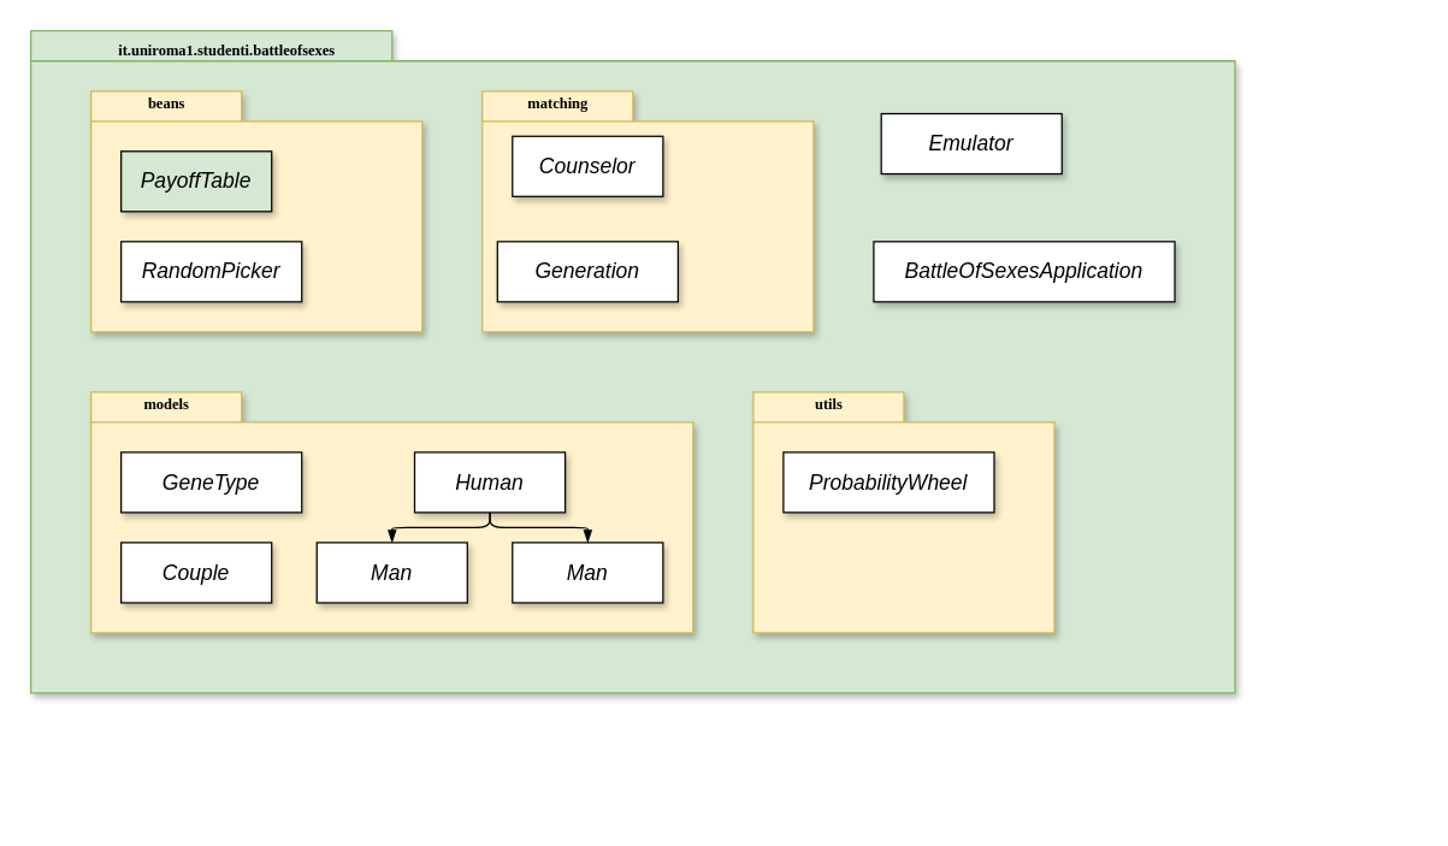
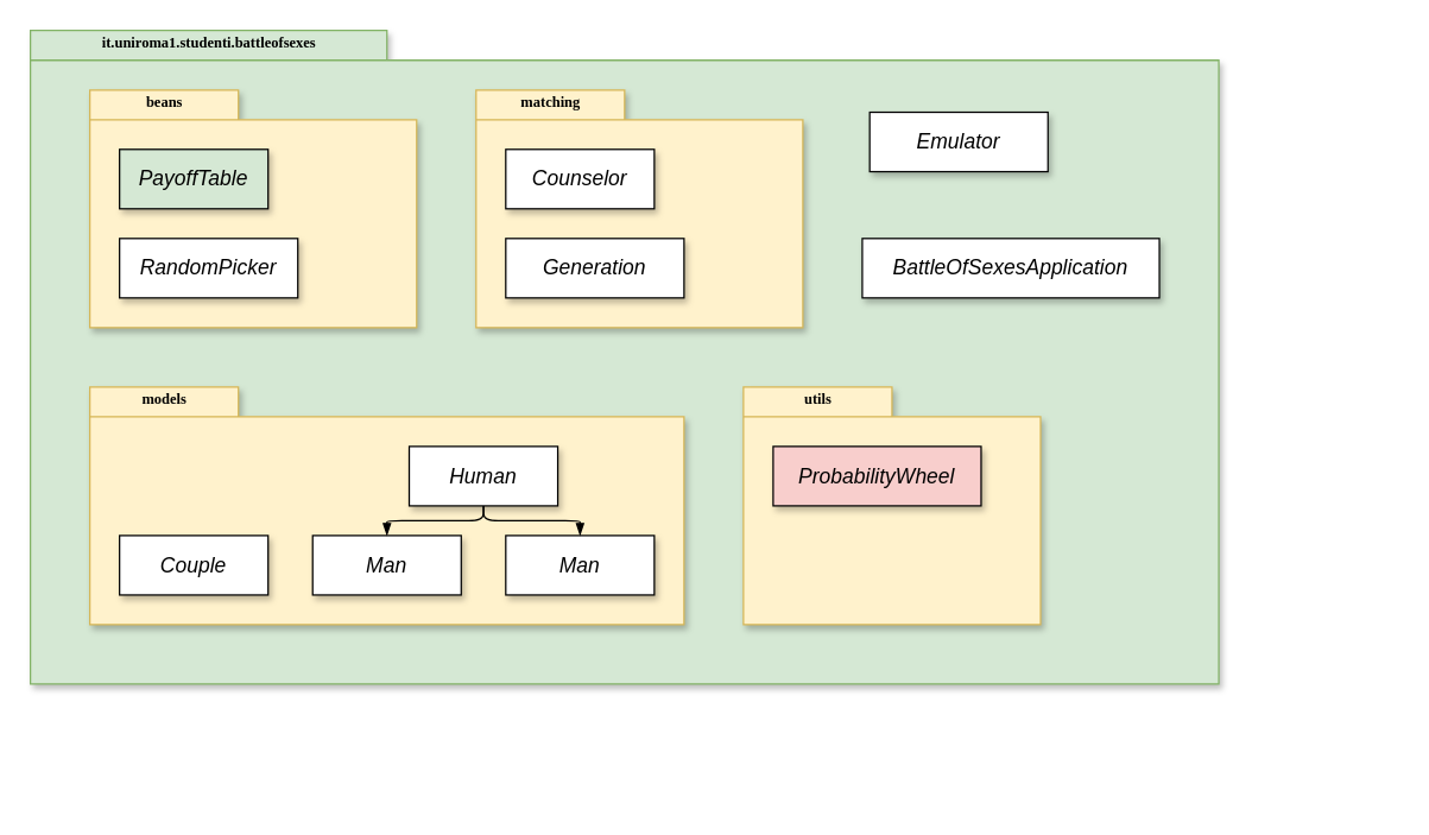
- <mxCell id="8" value="&lt;b&gt;it.uniroma1.studenti.battleofsexes&lt;/b&gt;" style="text;html=1;align=center;verticalAlign=top;spacingTop=-4;fontSize=10;fontFamily=Verdana" parent="1" vertex="1"><mxGeometry x="30" y="25" width="240" height="20" as="geometry" /></mxCell>
+ <mxCell id="8" value="&lt;b&gt;it.uniroma1.studenti.battleofsexes&lt;/b&gt;" style="text;html=1;align=center;verticalAlign=top;spacingTop=-4;fontSize=10;fontFamily=Verdana" parent="1" vertex="1"><mxGeometry x="20" y="20" width="240" height="20" as="geometry" /></mxCell>
- <mxCell id="16" value="&lt;font style=&quot;font-size: 14px;&quot;&gt;&lt;i&gt;Counselor&lt;/i&gt;&lt;/font&gt;" style="rounded=0;whiteSpace=wrap;html=1;shadow=1;" vertex="1" parent="1"><mxGeometry x="340" y="90" width="100" height="40" as="geometry" /></mxCell>
+ <mxCell id="16" value="&lt;font style=&quot;font-size: 14px;&quot;&gt;&lt;i&gt;Counselor&lt;/i&gt;&lt;/font&gt;" style="rounded=0;whiteSpace=wrap;html=1;shadow=1;" vertex="1" parent="1"><mxGeometry x="340" y="100" width="100" height="40" as="geometry" /></mxCell>
- <mxCell id="17" value="&lt;font style=&quot;font-size: 14px;&quot;&gt;&lt;i&gt;Generation&lt;/i&gt;&lt;/font&gt;" style="rounded=0;whiteSpace=wrap;html=1;shadow=1;" vertex="1" parent="1"><mxGeometry x="330" y="160" width="120" height="40" as="geometry" /></mxCell>
+ <mxCell id="17" value="&lt;font style=&quot;font-size: 14px;&quot;&gt;&lt;i&gt;Generation&lt;/i&gt;&lt;/font&gt;" style="rounded=0;whiteSpace=wrap;html=1;shadow=1;" vertex="1" parent="1"><mxGeometry x="340" y="160" width="120" height="40" as="geometry" /></mxCell>
- <mxCell id="21" value="&lt;font style=&quot;font-size: 14px;&quot;&gt;&lt;i&gt;GeneType&lt;/i&gt;&lt;/font&gt;" style="rounded=0;whiteSpace=wrap;html=1;shadow=1;" vertex="1" parent="1"><mxGeometry x="80" y="300" width="120" height="40" as="geometry" /></mxCell>
- <mxCell id="26" value="&lt;font style=&quot;font-size: 14px;&quot;&gt;&lt;i&gt;ProbabilityWheel&lt;/i&gt;&lt;/font&gt;" style="rounded=0;whiteSpace=wrap;html=1;shadow=1;" vertex="1" parent="1"><mxGeometry x="520" y="300" width="140" height="40" as="geometry" /></mxCell>
+ <mxCell id="26" value="&lt;font style=&quot;font-size: 14px;&quot;&gt;&lt;i&gt;ProbabilityWheel&lt;/i&gt;&lt;/font&gt;" style="rounded=0;whiteSpace=wrap;html=1;shadow=1;fillColor=#f8cecc;" vertex="1" parent="1"><mxGeometry x="520" y="300" width="140" height="40" as="geometry" /></mxCell>
